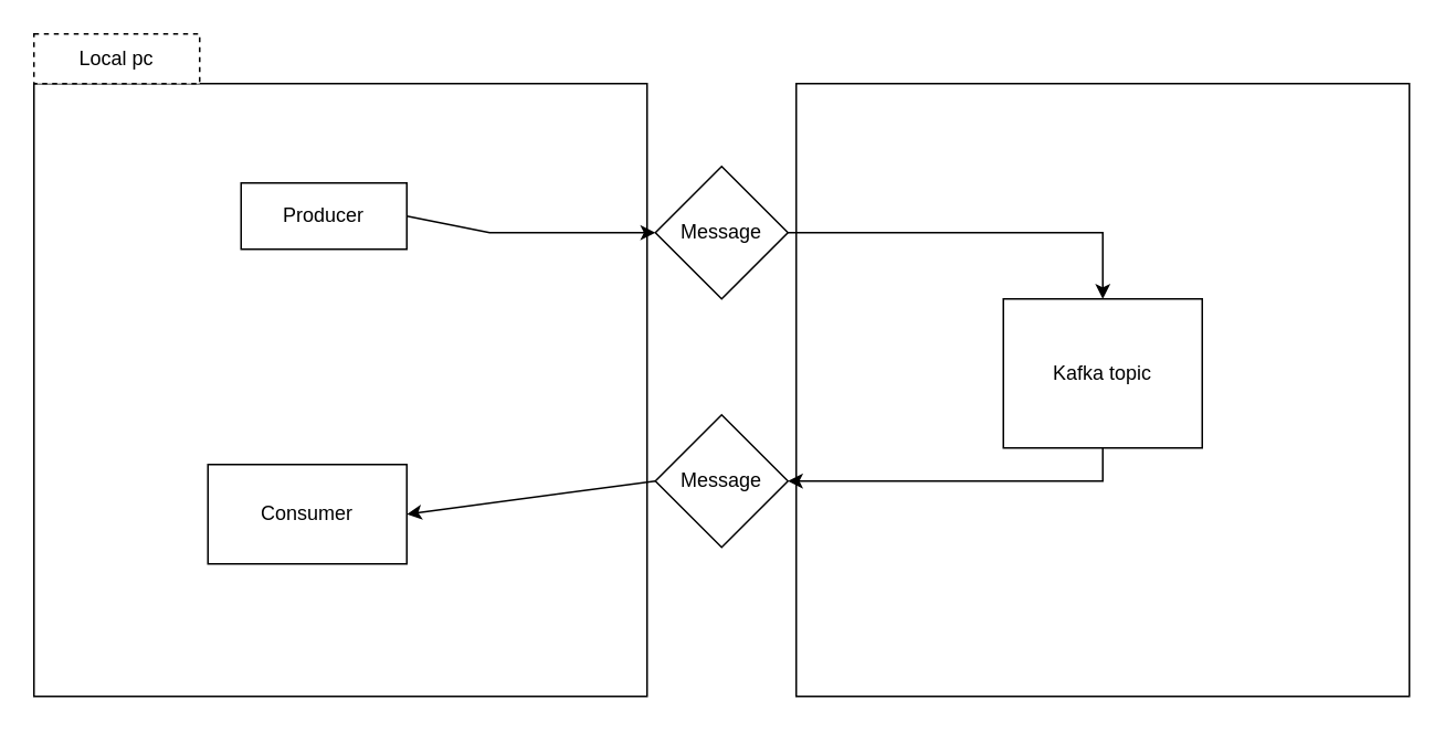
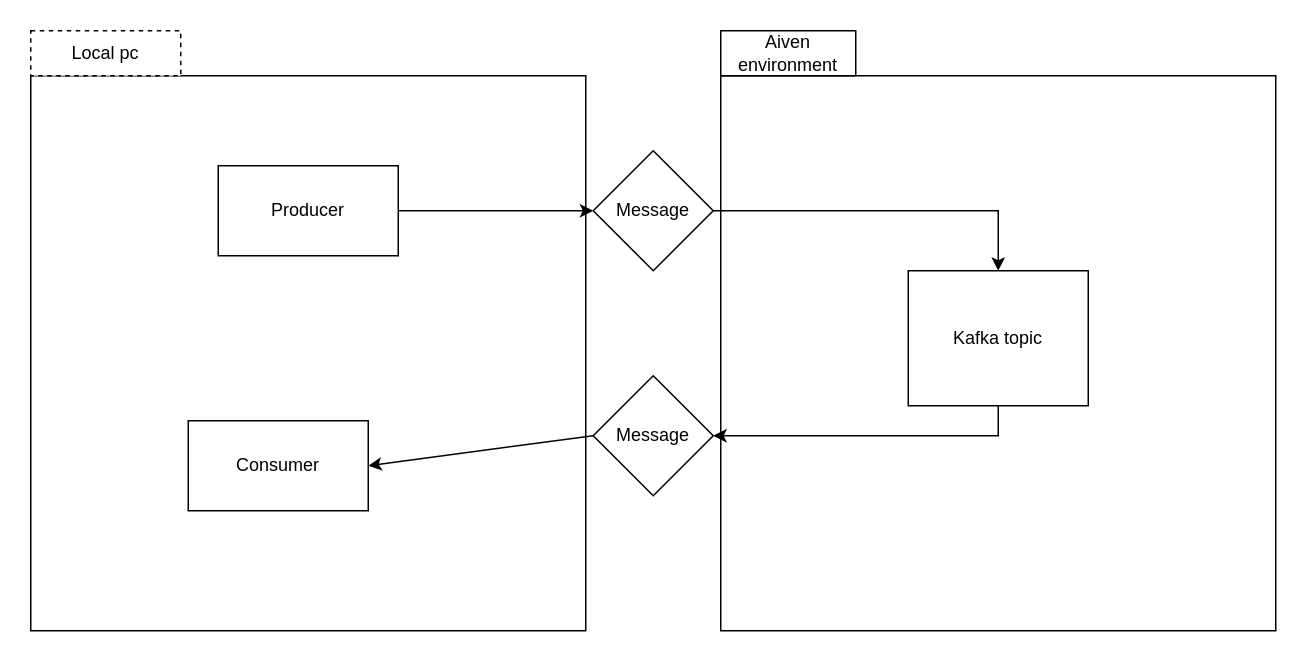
+ <mxCell id="8" value="Aiven environment" style="rounded=0;whiteSpace=wrap;html=1;" vertex="1" parent="1"><mxGeometry x="480" width="90" height="30" as="geometry" y="20" /></mxCell>
- <mxCell id="3" value="Producer" style="rounded=0;whiteSpace=wrap;html=1;" vertex="1" parent="1"><mxGeometry x="145" y="110" width="100" height="40" as="geometry" /></mxCell>
+ <mxCell id="3" value="Producer" style="rounded=0;whiteSpace=wrap;html=1;" vertex="1" parent="1"><mxGeometry x="145" y="110" width="120" height="60" as="geometry" /></mxCell>
